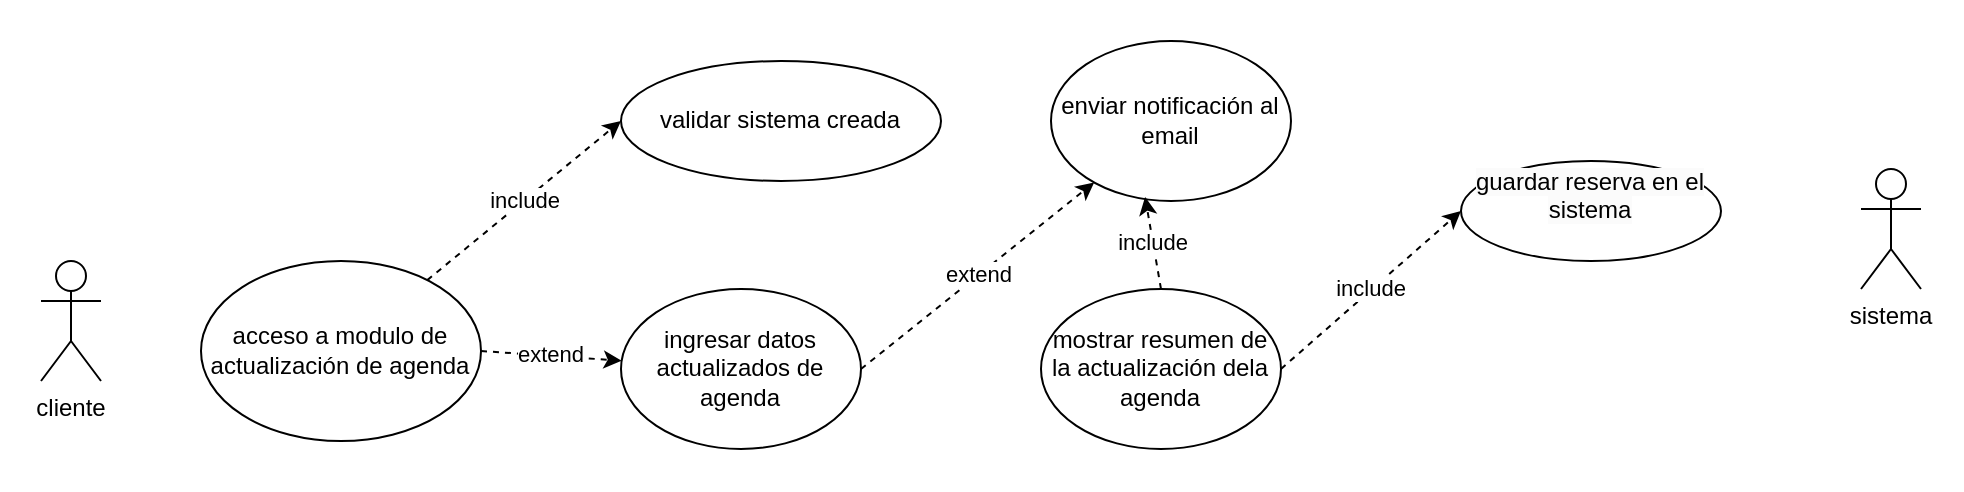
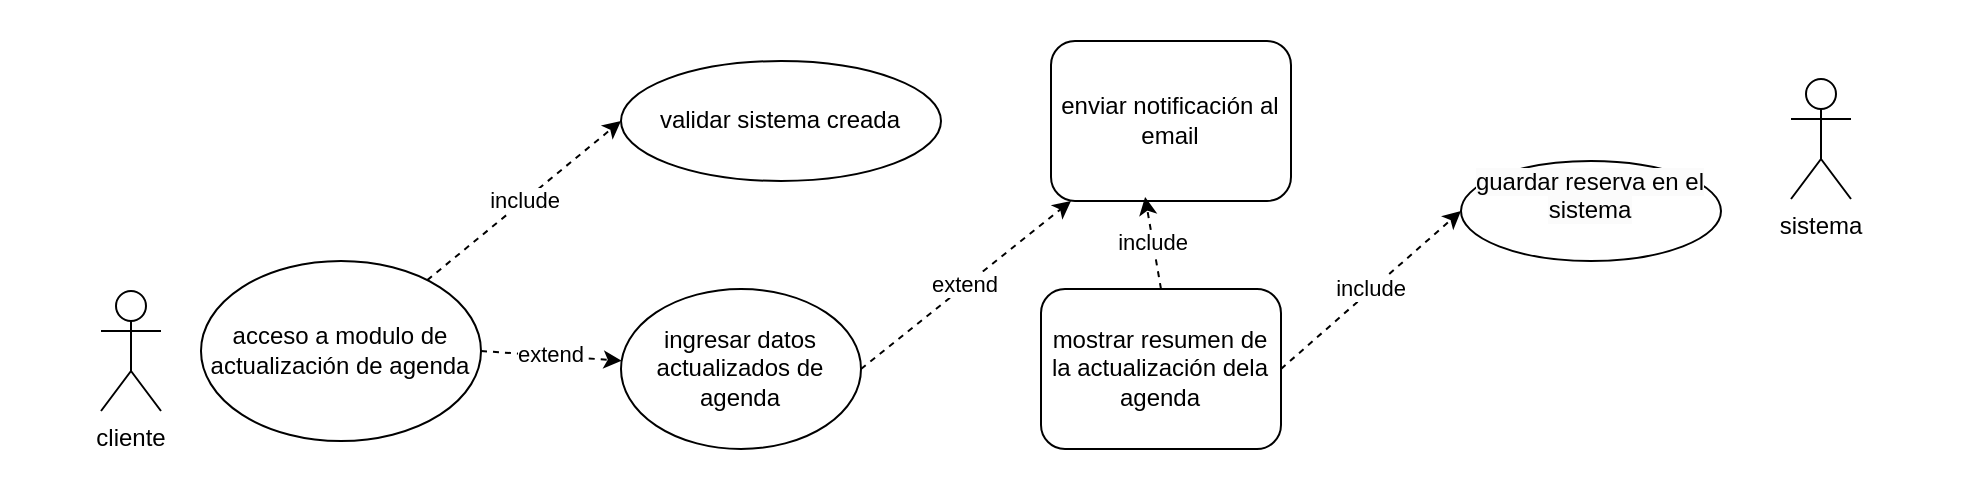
- <mxCell id="6" value="enviar notificación al email" style="ellipse;whiteSpace=wrap;html=1;" vertex="1" parent="1"><mxGeometry x="525" y="20" width="120" height="80" as="geometry" /></mxCell>
+ <mxCell id="6" value="enviar notificación al email" style="whiteSpace=wrap;html=1;rounded=1;" vertex="1" parent="1"><mxGeometry x="525" y="20" width="120" height="80" as="geometry" /></mxCell>
- <mxCell id="13" value="sistema" style="shape=umlActor;verticalLabelPosition=bottom;verticalAlign=top;html=1;outlineConnect=0;" vertex="1" parent="1"><mxGeometry x="930" y="84" width="30" height="60" as="geometry" /></mxCell>
+ <mxCell id="13" value="sistema" style="shape=umlActor;verticalLabelPosition=bottom;verticalAlign=top;html=1;outlineConnect=0;" vertex="1" parent="1"><mxGeometry x="895" y="39" width="30" height="60" as="geometry" /></mxCell>
- <mxCell id="14" value="cliente" style="shape=umlActor;verticalLabelPosition=bottom;verticalAlign=top;html=1;outlineConnect=0;" vertex="1" parent="1"><mxGeometry x="20" y="130" width="30" height="60" as="geometry" /></mxCell>
+ <mxCell id="14" value="cliente" style="shape=umlActor;verticalLabelPosition=bottom;verticalAlign=top;html=1;outlineConnect=0;" vertex="1" parent="1"><mxGeometry x="50" y="145" width="30" height="60" as="geometry" /></mxCell>
- <mxCell id="7" value="mostrar resumen de la actualización dela agenda" style="ellipse;whiteSpace=wrap;html=1;" vertex="1" parent="1"><mxGeometry x="520" y="144" width="120" height="80" as="geometry" /></mxCell>
+ <mxCell id="7" value="mostrar resumen de la actualización dela agenda" style="whiteSpace=wrap;html=1;rounded=1;" vertex="1" parent="1"><mxGeometry x="520" y="144" width="120" height="80" as="geometry" /></mxCell>
